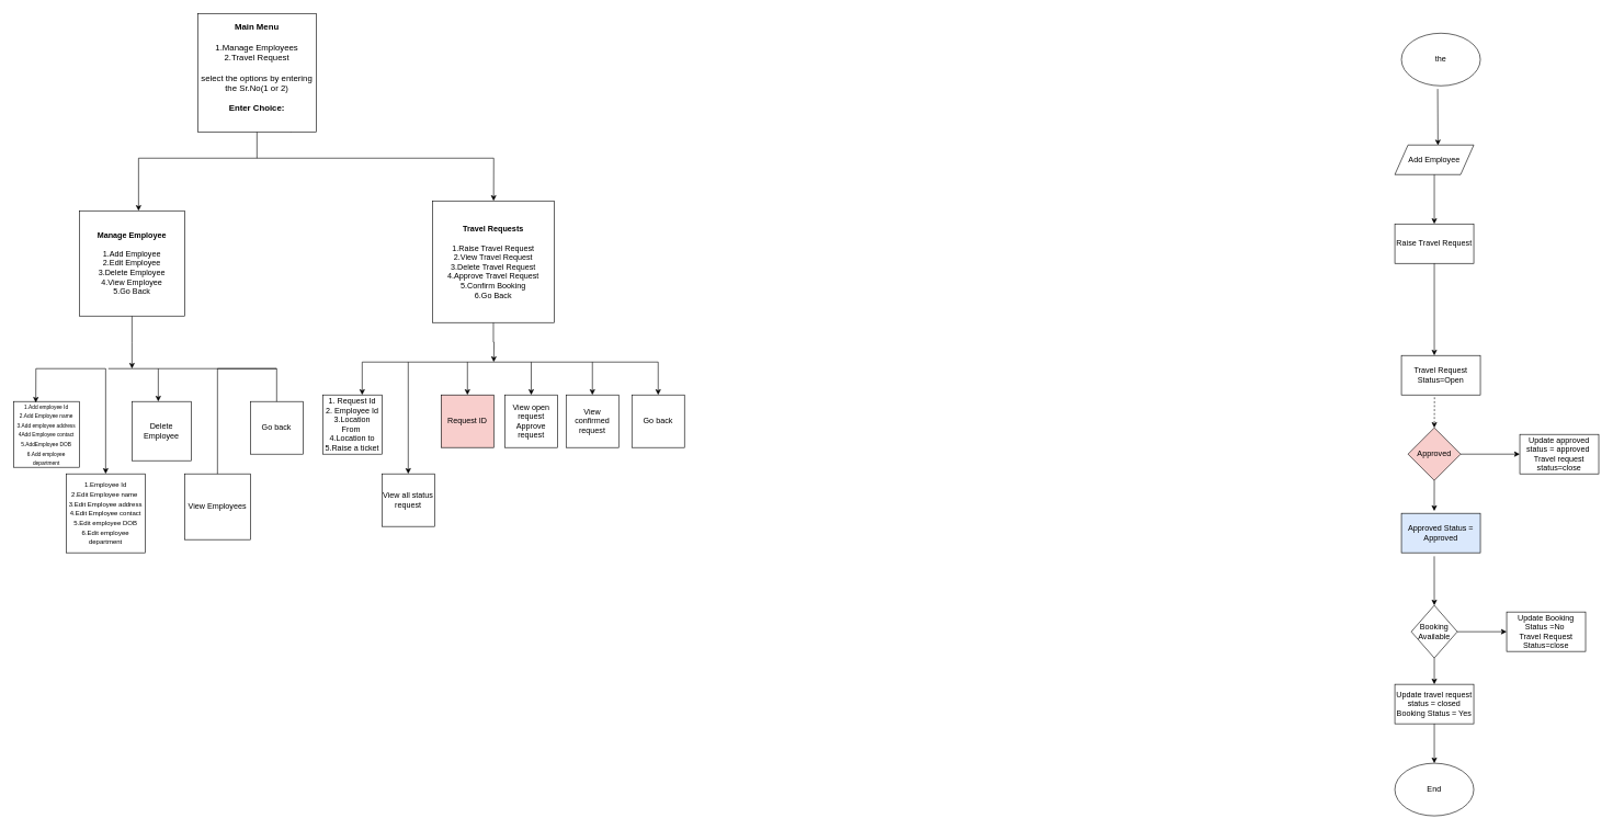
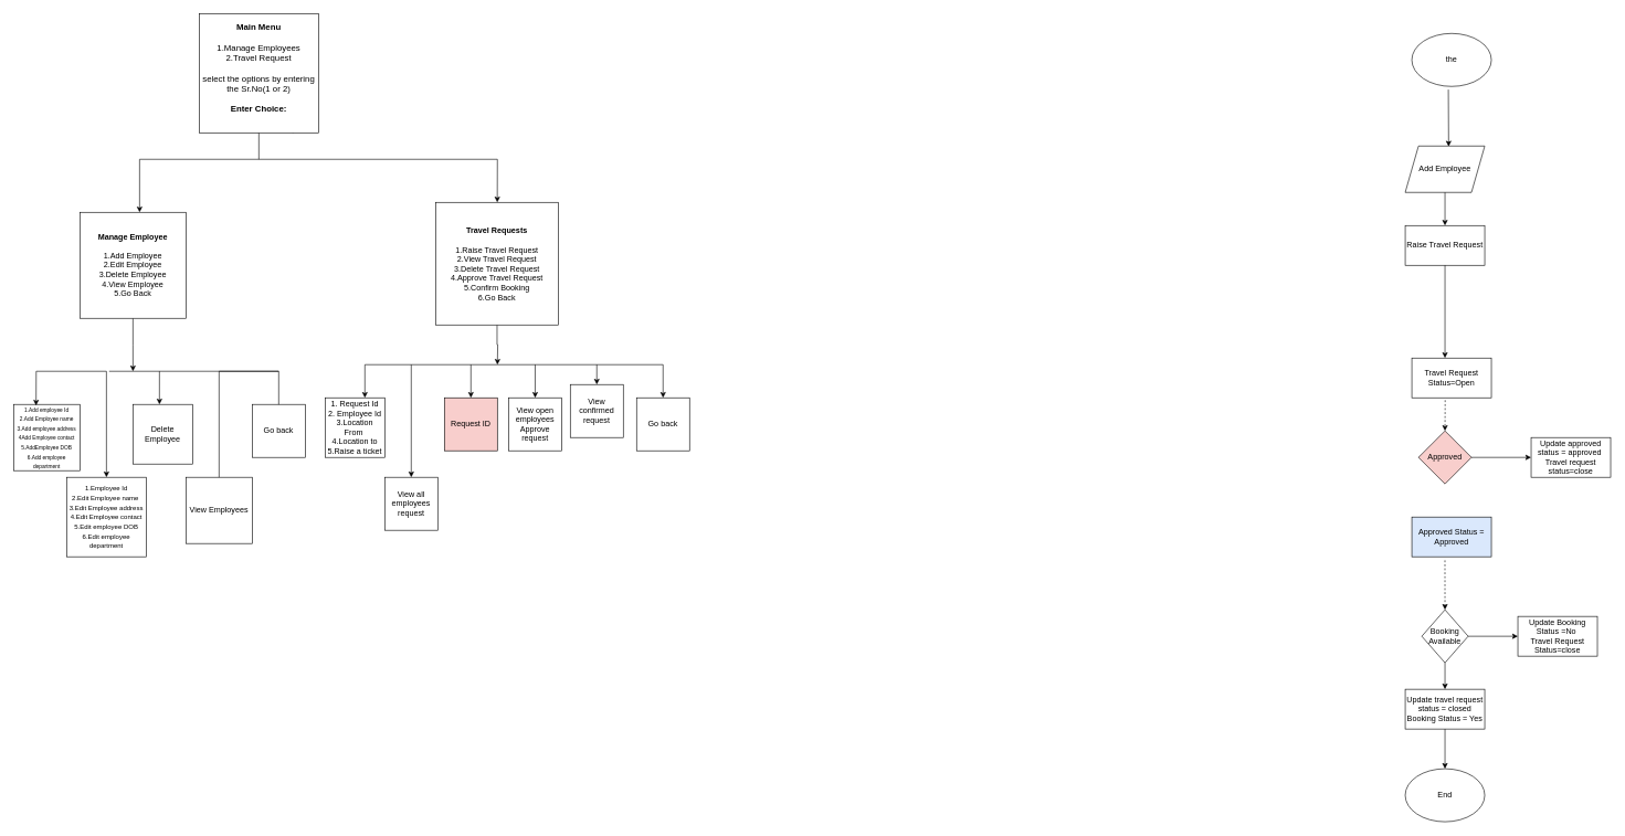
- <mxCell id="33" value="Add Employee" style="shape=parallelogram;perimeter=parallelogramPerimeter;whiteSpace=wrap;html=1;fixedSize=1;" parent="1" vertex="1"><mxGeometry x="2120" y="220" width="120" height="45" as="geometry" /></mxCell>
+ <mxCell id="33" value="Add Employee" style="shape=parallelogram;perimeter=parallelogramPerimeter;whiteSpace=wrap;html=1;fixedSize=1;" parent="1" vertex="1"><mxGeometry x="2120" y="220" width="120" height="70" as="geometry" /></mxCell>
- <mxCell id="22" value="View open request&lt;br&gt;Approve request" style="whiteSpace=wrap;html=1;aspect=fixed;" parent="1" vertex="1"><mxGeometry x="767" y="600" width="80" height="80" as="geometry" /></mxCell>
+ <mxCell id="22" value="View open employees&lt;br&gt;Approve request" style="whiteSpace=wrap;html=1;aspect=fixed;" parent="1" vertex="1"><mxGeometry x="767" y="600" width="80" height="80" as="geometry" /></mxCell>
- <mxCell id="24" value="View confirmed request" style="whiteSpace=wrap;html=1;aspect=fixed;" parent="1" vertex="1"><mxGeometry x="860" y="600" width="80" height="80" as="geometry" /></mxCell>
+ <mxCell id="24" value="View confirmed request" style="whiteSpace=wrap;html=1;aspect=fixed;" parent="1" vertex="1"><mxGeometry x="860" y="580" width="80" height="80" as="geometry" /></mxCell>
- <mxCell id="20" value="View all status request" style="whiteSpace=wrap;html=1;aspect=fixed;" parent="1" vertex="1"><mxGeometry x="580" y="720" width="80" height="80" as="geometry" /></mxCell>
+ <mxCell id="20" value="View all employees request" style="whiteSpace=wrap;html=1;aspect=fixed;" parent="1" vertex="1"><mxGeometry x="580" y="720" width="80" height="80" as="geometry" /></mxCell>
- <mxCell id="43" value="" style="endArrow=classic;html=1;rounded=0;exitX=0.5;exitY=1;exitDx=0;exitDy=0;entryX=0.416;entryY=-0.059;entryDx=0;entryDy=0;entryPerimeter=0;" parent="1" source="39" target="40" edge="1"><mxGeometry width="50" height="50" relative="1" as="geometry"><mxPoint x="2090" y="780" as="sourcePoint" /><mxPoint x="2140" y="730" as="targetPoint" /></mxGeometry></mxCell>
- <mxCell id="44" value="" style="endArrow=classic;html=1;rounded=0;entryX=0.5;entryY=0;entryDx=0;entryDy=0;exitX=0.416;exitY=1.089;exitDx=0;exitDy=0;exitPerimeter=0;" parent="1" source="40" target="41" edge="1"><mxGeometry width="50" height="50" relative="1" as="geometry"><mxPoint x="2180" y="850" as="sourcePoint" /><mxPoint x="2140" y="920" as="targetPoint" /></mxGeometry></mxCell>
+ <mxCell id="44" value="" style="endArrow=classic;html=1;rounded=0;entryX=0.5;entryY=0;entryDx=0;entryDy=0;exitX=0.416;exitY=1.089;exitDx=0;exitDy=0;exitPerimeter=0;dashed=1;" parent="1" source="40" target="41" edge="1"><mxGeometry width="50" height="50" relative="1" as="geometry"><mxPoint x="2180" y="850" as="sourcePoint" /><mxPoint x="2140" y="920" as="targetPoint" /></mxGeometry></mxCell>
